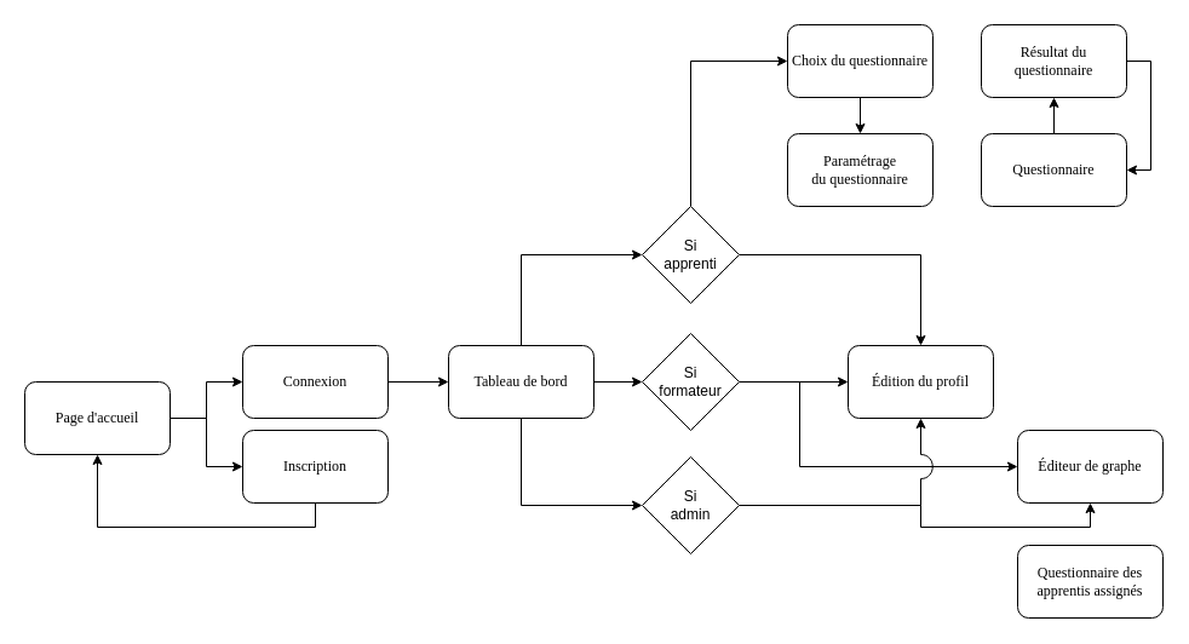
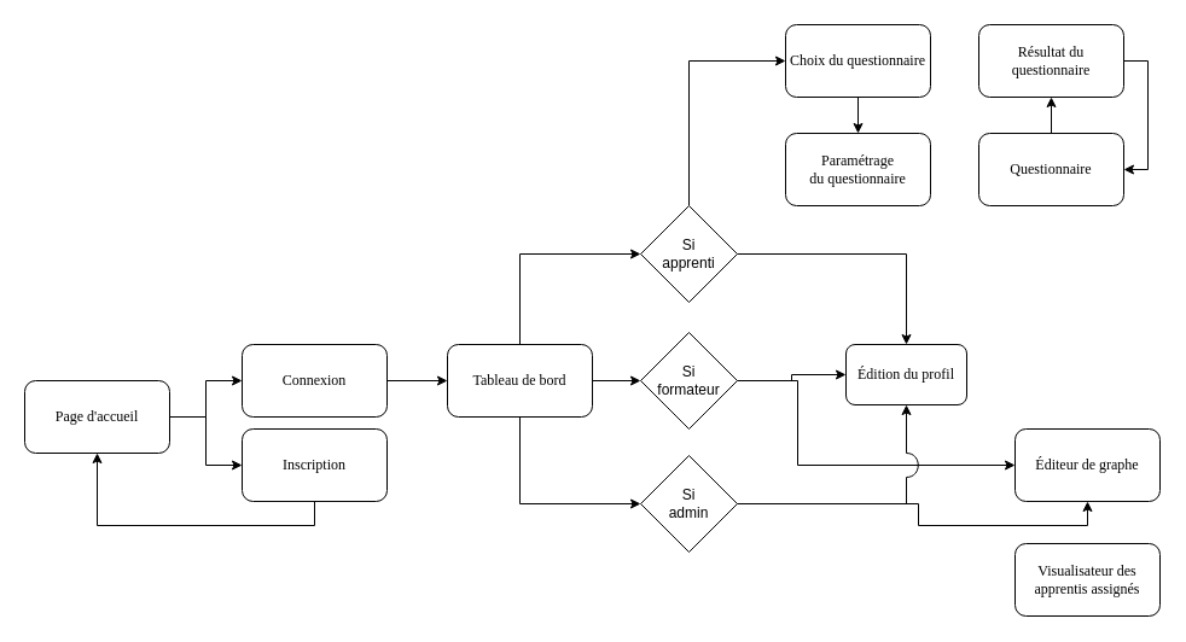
- <mxCell id="16" value="&lt;span&gt;Édition du profil&lt;br&gt;&lt;/span&gt;" style="whiteSpace=wrap;html=1;rounded=1;shadow=0;labelBackgroundColor=none;strokeWidth=1;fontFamily=Verdana;fontSize=12;align=center;sketch=0;" vertex="1" parent="1"><mxGeometry x="700" y="285" width="120" height="60" as="geometry" /></mxCell>
+ <mxCell id="16" value="&lt;span&gt;Édition du profil&lt;br&gt;&lt;/span&gt;" style="whiteSpace=wrap;html=1;rounded=1;shadow=0;labelBackgroundColor=none;strokeWidth=1;fontFamily=Verdana;fontSize=12;align=center;sketch=0;" vertex="1" parent="1"><mxGeometry x="700" y="285" width="100" height="50" as="geometry" /></mxCell>
- <mxCell id="15" value="&lt;span&gt;Questionnaire des&lt;br&gt;apprentis assignés&lt;br&gt;&lt;/span&gt;" style="whiteSpace=wrap;html=1;rounded=1;shadow=0;labelBackgroundColor=none;strokeWidth=1;fontFamily=Verdana;fontSize=12;align=center;sketch=0;" vertex="1" parent="1"><mxGeometry x="840" y="450" width="120" height="60" as="geometry" /></mxCell>
+ <mxCell id="15" value="&lt;span&gt;Visualisateur des&lt;br&gt;apprentis assignés&lt;br&gt;&lt;/span&gt;" style="whiteSpace=wrap;html=1;rounded=1;shadow=0;labelBackgroundColor=none;strokeWidth=1;fontFamily=Verdana;fontSize=12;align=center;sketch=0;" vertex="1" parent="1"><mxGeometry x="840" y="450" width="120" height="60" as="geometry" /></mxCell>
